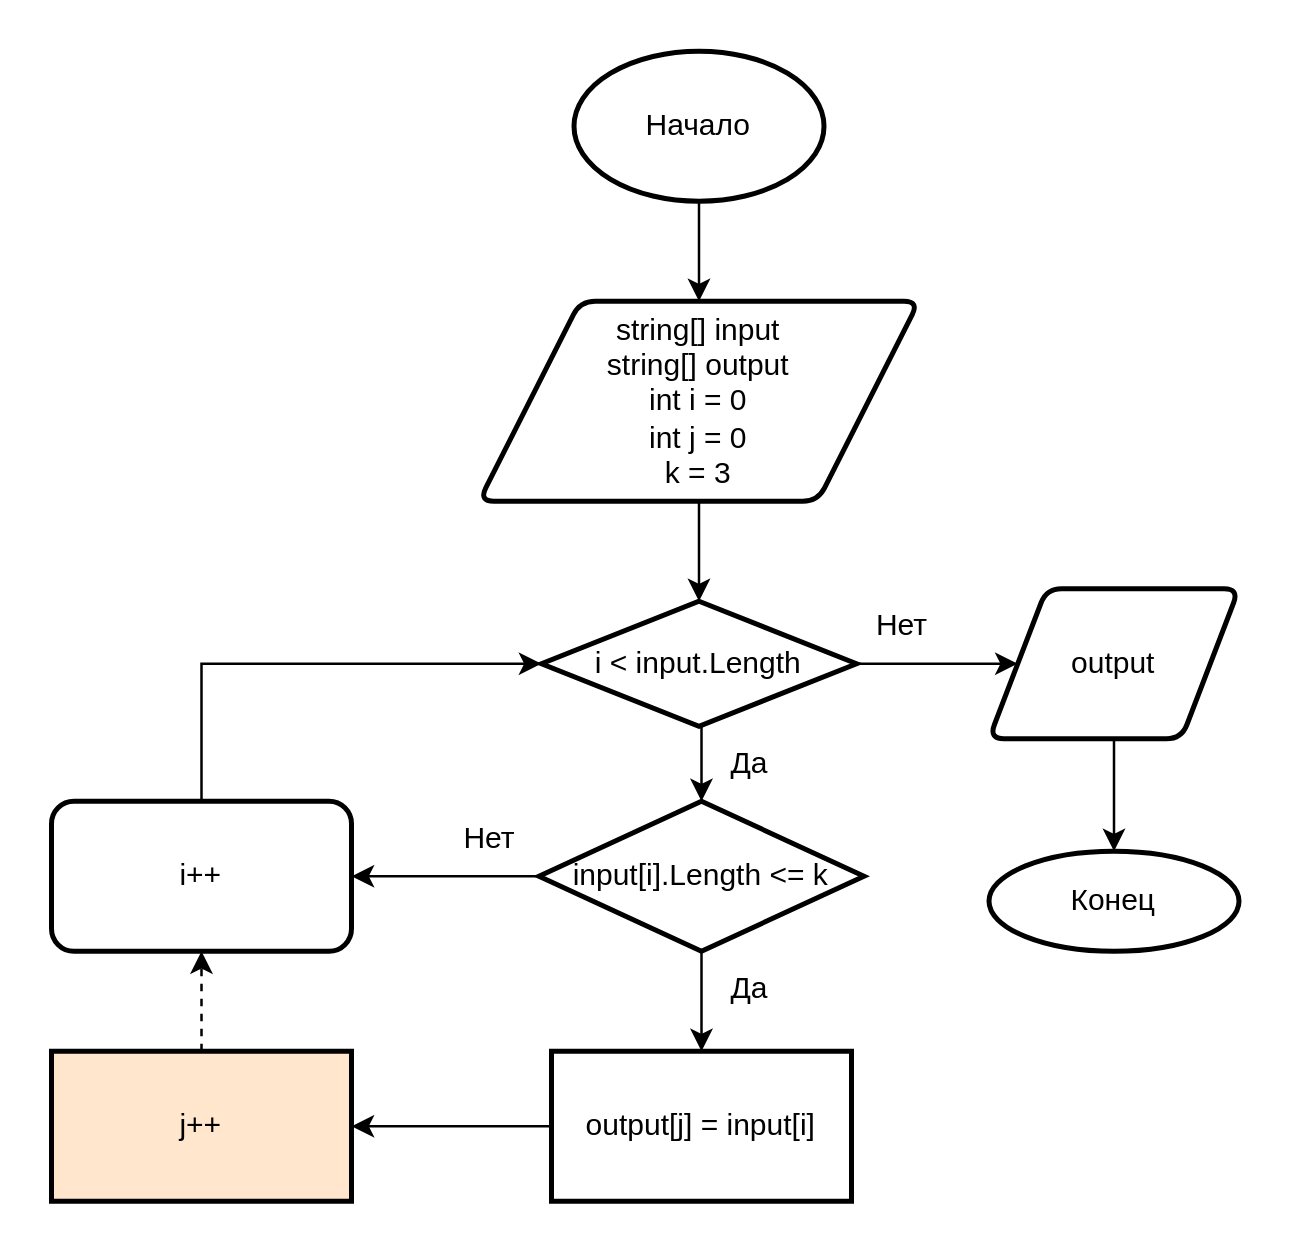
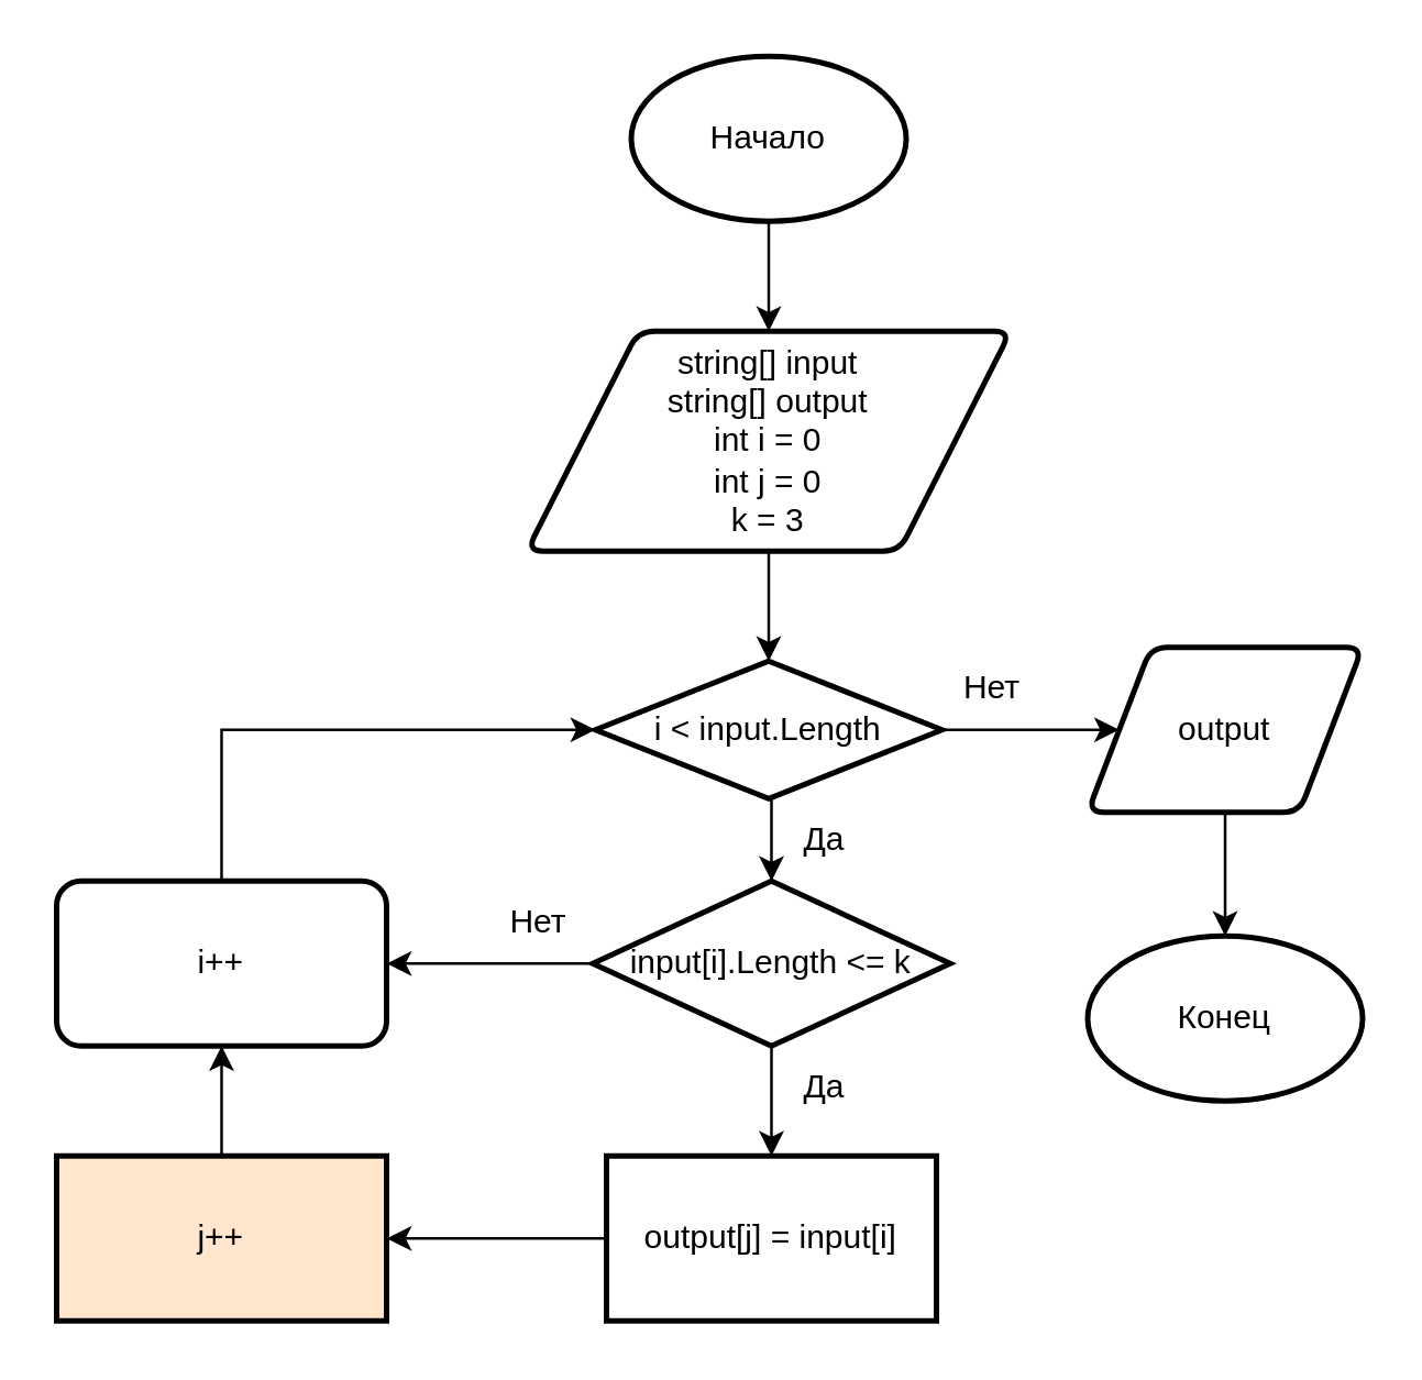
- <mxCell id="16" value="Конец" style="strokeWidth=2;html=1;shape=mxgraph.flowchart.start_1;whiteSpace=wrap;" vertex="1" parent="1"><mxGeometry x="395" y="340" width="100" height="40" as="geometry" /></mxCell>
+ <mxCell id="16" value="Конец" style="strokeWidth=2;html=1;shape=mxgraph.flowchart.start_1;whiteSpace=wrap;" vertex="1" parent="1"><mxGeometry x="395" y="340" width="100" height="60" as="geometry" /></mxCell>
- <mxCell id="17" value="" style="edgeStyle=orthogonalEdgeStyle;rounded=0;orthogonalLoop=1;jettySize=auto;html=1;dashed=1;" edge="1" parent="1" source="18" target="20"><mxGeometry relative="1" as="geometry" /></mxCell>
+ <mxCell id="17" value="" style="edgeStyle=orthogonalEdgeStyle;rounded=0;orthogonalLoop=1;jettySize=auto;html=1;" edge="1" parent="1" source="18" target="20"><mxGeometry relative="1" as="geometry" /></mxCell>
